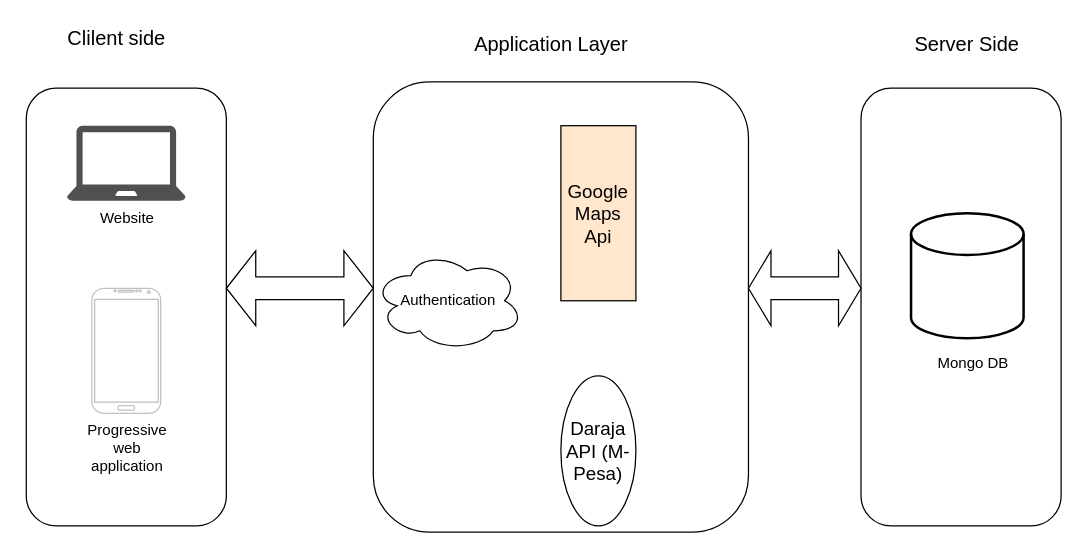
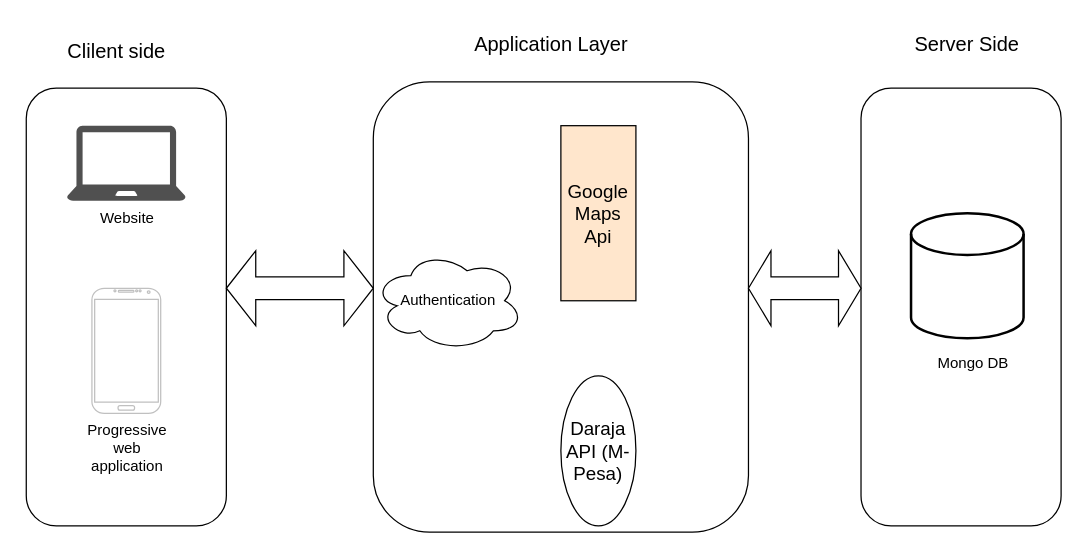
- <mxCell id="3" value="&lt;font style=&quot;font-size: 16px;&quot;&gt;Clilent side&lt;/font&gt;" style="text;html=1;align=center;verticalAlign=middle;whiteSpace=wrap;rounded=0;" parent="1" vertex="1"><mxGeometry x="48" y="20" width="90" height="20" as="geometry" /></mxCell>
+ <mxCell id="3" value="&lt;font style=&quot;font-size: 16px;&quot;&gt;Clilent side&lt;/font&gt;" style="text;html=1;align=center;verticalAlign=middle;whiteSpace=wrap;rounded=0;" parent="1" vertex="1"><mxGeometry x="48" y="30" width="90" height="20" as="geometry" /></mxCell>
